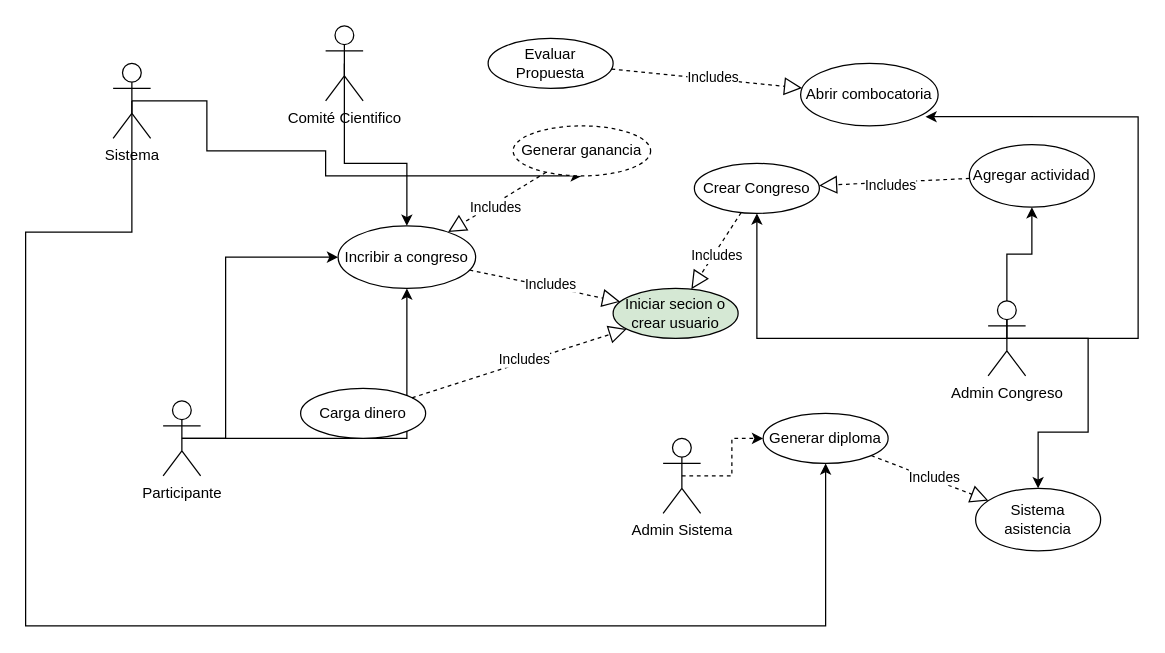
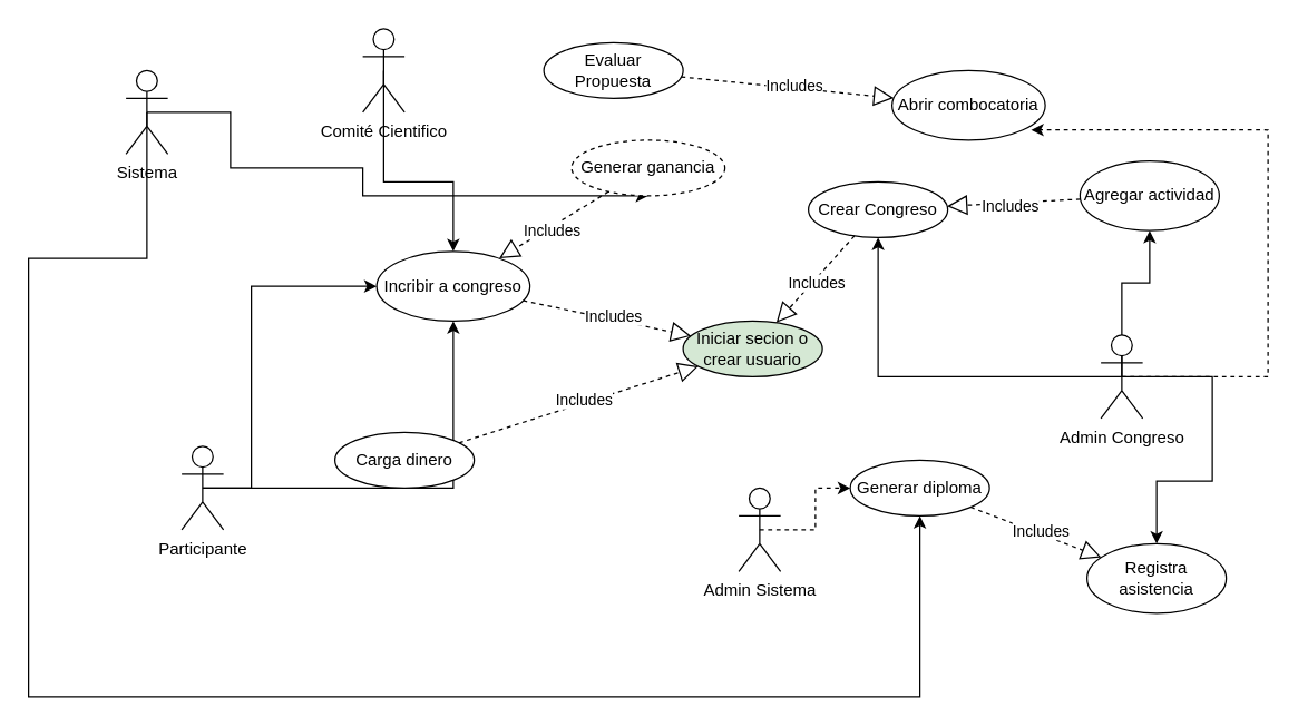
- <mxCell id="18" style="edgeStyle=orthogonalEdgeStyle;rounded=0;orthogonalLoop=1;jettySize=auto;html=1;exitX=0.5;exitY=0.5;exitDx=0;exitDy=0;exitPerimeter=0;entryX=0.908;entryY=0.853;entryDx=0;entryDy=0;entryPerimeter=0;" parent="1" source="9" target="15" edge="1"><mxGeometry relative="1" as="geometry"><Array as="points"><mxPoint x="910" y="270" /><mxPoint x="910" y="93" /></Array></mxGeometry></mxCell>
+ <mxCell id="18" style="edgeStyle=orthogonalEdgeStyle;rounded=0;orthogonalLoop=1;jettySize=auto;html=1;exitX=0.5;exitY=0.5;exitDx=0;exitDy=0;exitPerimeter=0;entryX=0.908;entryY=0.853;entryDx=0;entryDy=0;entryPerimeter=0;dashed=1;" parent="1" source="9" target="15" edge="1"><mxGeometry relative="1" as="geometry"><Array as="points"><mxPoint x="910" y="270" /><mxPoint x="910" y="93" /></Array></mxGeometry></mxCell>
- <mxCell id="26" value="Crear Congreso" style="ellipse;whiteSpace=wrap;html=1;" parent="1" vertex="1"><mxGeometry x="555" y="130" width="100" height="40" as="geometry" /></mxCell>
+ <mxCell id="26" value="Crear Congreso" style="ellipse;whiteSpace=wrap;html=1;" parent="1" vertex="1"><mxGeometry x="580" y="130" width="100" height="40" as="geometry" /></mxCell>
- <mxCell id="32" value="Sistema asistencia" style="ellipse;whiteSpace=wrap;html=1;" parent="1" vertex="1"><mxGeometry x="780" y="390" width="100" height="50" as="geometry" /></mxCell>
+ <mxCell id="32" value="Registra asistencia" style="ellipse;whiteSpace=wrap;html=1;" parent="1" vertex="1"><mxGeometry x="780" y="390" width="100" height="50" as="geometry" /></mxCell>
